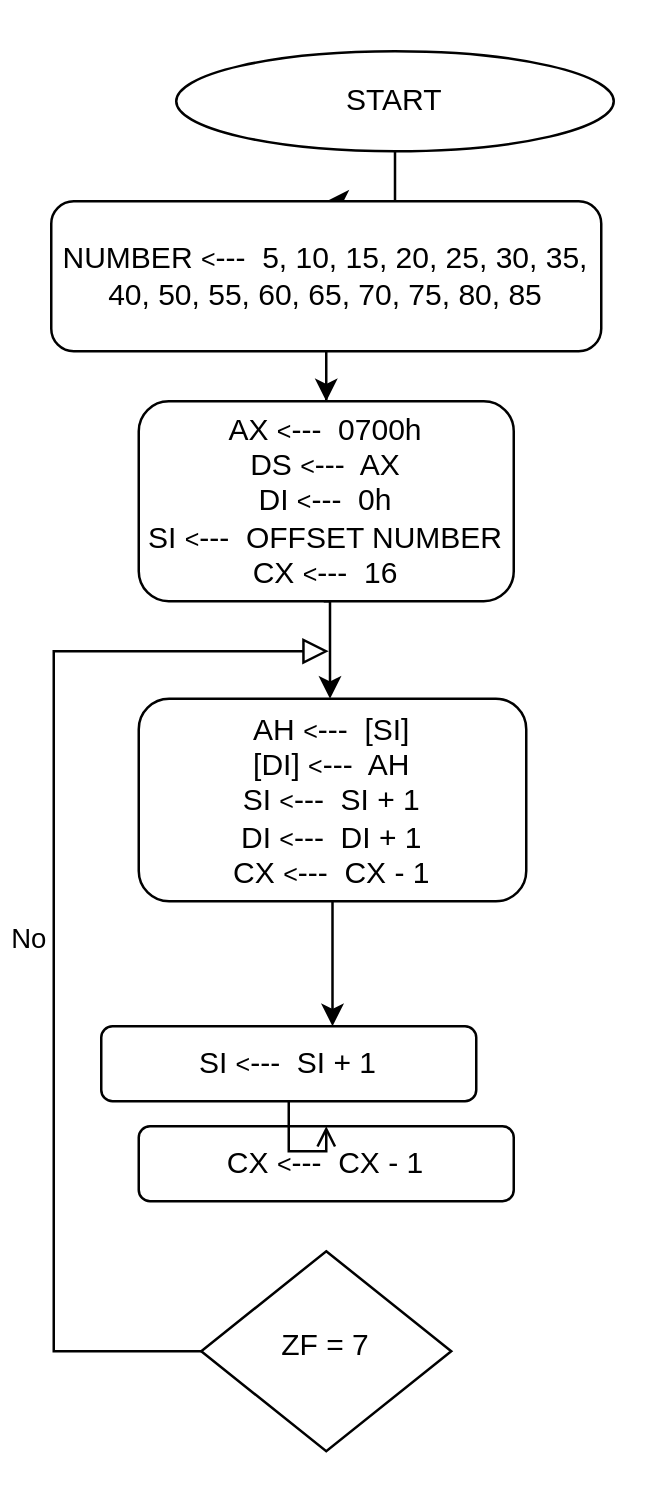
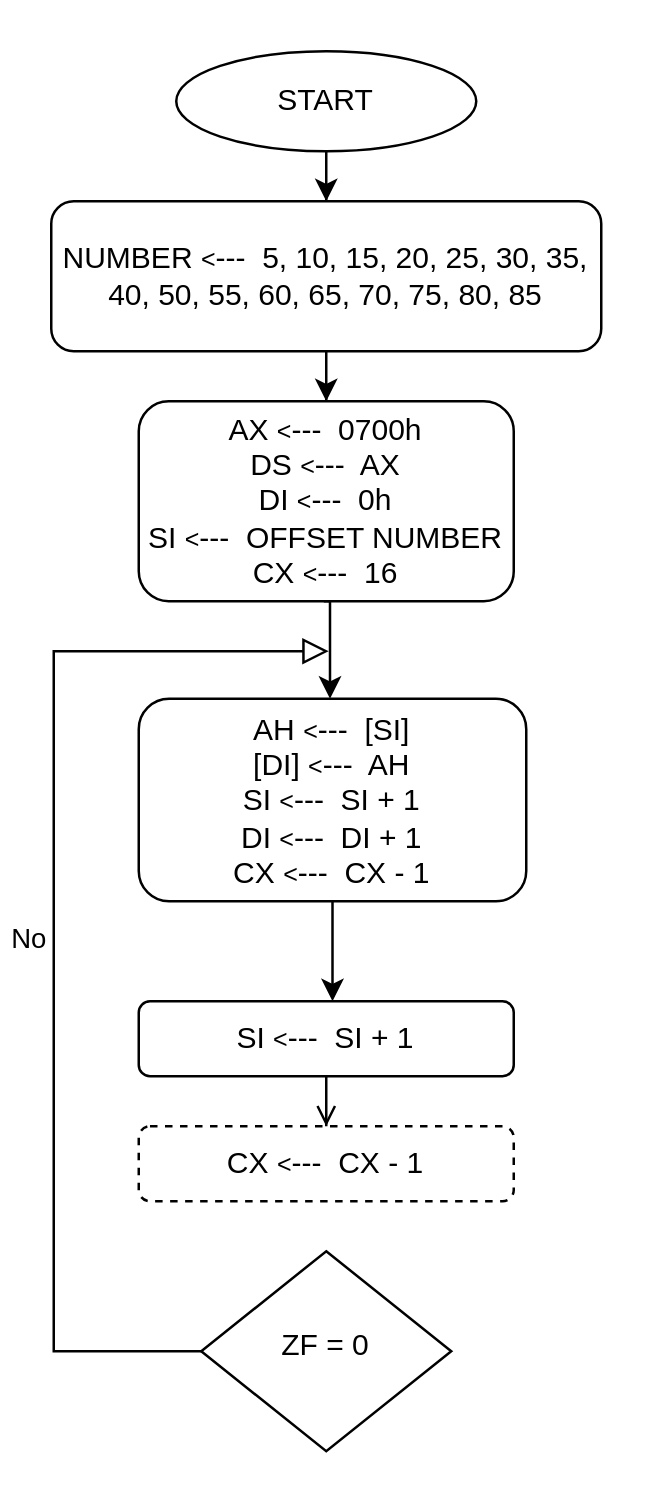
- <mxCell id="7" value="START" style="ellipse;whiteSpace=wrap;html=1;" vertex="1" parent="1"><mxGeometry x="70" y="20" width="175" height="40" as="geometry" /></mxCell>
+ <mxCell id="7" value="START" style="ellipse;whiteSpace=wrap;html=1;" vertex="1" parent="1"><mxGeometry x="70" y="20" width="120" height="40" as="geometry" /></mxCell>
- <mxCell id="15" value="SI&amp;nbsp;&lt;font size=&quot;1&quot;&gt;&amp;lt;&lt;/font&gt;---&amp;nbsp; SI + 1" style="rounded=1;whiteSpace=wrap;html=1;fontSize=12;glass=0;strokeWidth=1;shadow=0;" vertex="1" parent="1"><mxGeometry x="40" y="410" width="150" height="30" as="geometry" /></mxCell>
+ <mxCell id="15" value="SI&amp;nbsp;&lt;font size=&quot;1&quot;&gt;&amp;lt;&lt;/font&gt;---&amp;nbsp; SI + 1" style="rounded=1;whiteSpace=wrap;html=1;fontSize=12;glass=0;strokeWidth=1;shadow=0;" vertex="1" parent="1"><mxGeometry x="55" y="400" width="150" height="30" as="geometry" /></mxCell>
- <mxCell id="13" value="CX&amp;nbsp;&lt;font size=&quot;1&quot;&gt;&amp;lt;&lt;/font&gt;---&amp;nbsp; CX - 1" style="rounded=1;whiteSpace=wrap;html=1;fontSize=12;glass=0;strokeWidth=1;shadow=0;" vertex="1" parent="1"><mxGeometry x="55" y="450" width="150" height="30" as="geometry" /></mxCell>
+ <mxCell id="13" value="CX&amp;nbsp;&lt;font size=&quot;1&quot;&gt;&amp;lt;&lt;/font&gt;---&amp;nbsp; CX - 1" style="rounded=1;whiteSpace=wrap;html=1;fontSize=12;glass=0;strokeWidth=1;shadow=0;dashed=1;" vertex="1" parent="1"><mxGeometry x="55" y="450" width="150" height="30" as="geometry" /></mxCell>
- <mxCell id="5" value="ZF = 7" style="rhombus;whiteSpace=wrap;html=1;shadow=0;fontFamily=Helvetica;fontSize=12;align=center;strokeWidth=1;spacing=6;spacingTop=-4;" vertex="1" parent="1"><mxGeometry x="80" y="500" width="100" height="80" as="geometry" /></mxCell>
+ <mxCell id="5" value="ZF = 0" style="rhombus;whiteSpace=wrap;html=1;shadow=0;fontFamily=Helvetica;fontSize=12;align=center;strokeWidth=1;spacing=6;spacingTop=-4;" vertex="1" parent="1"><mxGeometry x="80" y="500" width="100" height="80" as="geometry" /></mxCell>
